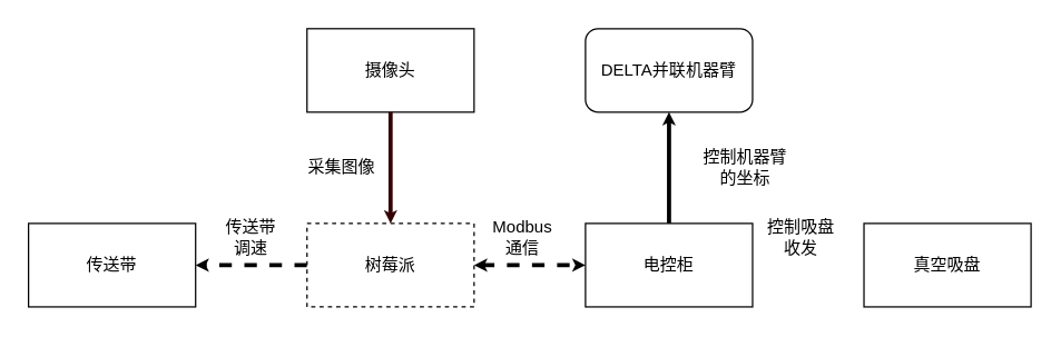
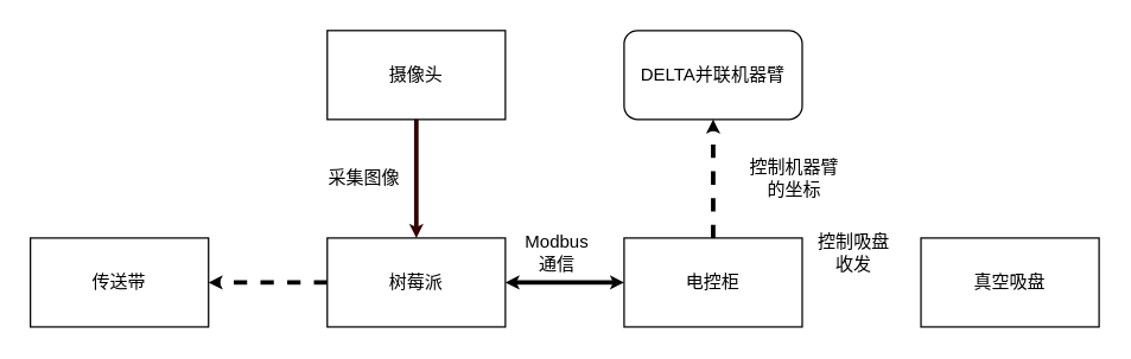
- <mxCell id="8" value="" style="edgeStyle=orthogonalEdgeStyle;rounded=0;orthogonalLoop=1;jettySize=auto;html=1;startSize=0;endSize=0;strokeColor=#000000;strokeWidth=3;" edge="1" parent="1" source="9" target="2"><mxGeometry relative="1" as="geometry" /></mxCell>
+ <mxCell id="8" value="" style="edgeStyle=orthogonalEdgeStyle;rounded=0;orthogonalLoop=1;jettySize=auto;html=1;startSize=0;endSize=0;strokeColor=#000000;strokeWidth=3;dashed=1;" edge="1" parent="1" source="9" target="2"><mxGeometry relative="1" as="geometry" /></mxCell>
- <mxCell id="11" value="传送带调速" style="text;html=1;strokeColor=none;fillColor=none;align=center;verticalAlign=middle;whiteSpace=wrap;rounded=0;" vertex="1" parent="1"><mxGeometry x="160" y="160" width="40" height="20" as="geometry" /></mxCell>
- <mxCell id="7" value="树莓派" style="rounded=0;whiteSpace=wrap;html=1;dashed=1;" vertex="1" parent="1"><mxGeometry x="220" y="160" width="120" height="60" as="geometry" /></mxCell>
+ <mxCell id="7" value="树莓派" style="rounded=0;whiteSpace=wrap;html=1;" vertex="1" parent="1"><mxGeometry x="220" y="160" width="120" height="60" as="geometry" /></mxCell>
- <mxCell id="6" value="" style="edgeStyle=orthogonalEdgeStyle;rounded=0;orthogonalLoop=1;jettySize=auto;html=1;startSize=0;endSize=0;strokeColor=#000000;strokeWidth=3;startArrow=classic;startFill=1;dashed=1;" edge="1" parent="1" source="7" target="9"><mxGeometry relative="1" as="geometry" /></mxCell>
+ <mxCell id="6" value="" style="edgeStyle=orthogonalEdgeStyle;rounded=0;orthogonalLoop=1;jettySize=auto;html=1;startSize=0;endSize=0;strokeColor=#000000;strokeWidth=3;startArrow=classic;startFill=1;" edge="1" parent="1" source="7" target="9"><mxGeometry relative="1" as="geometry" /></mxCell>
